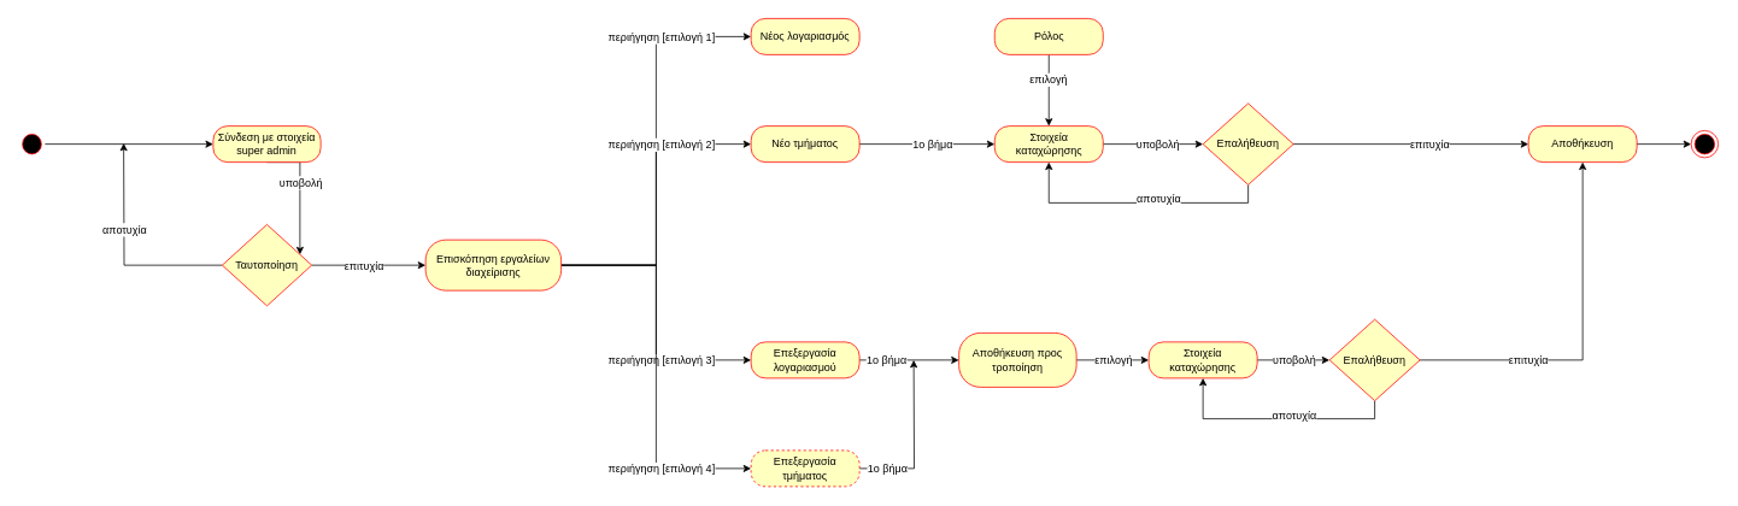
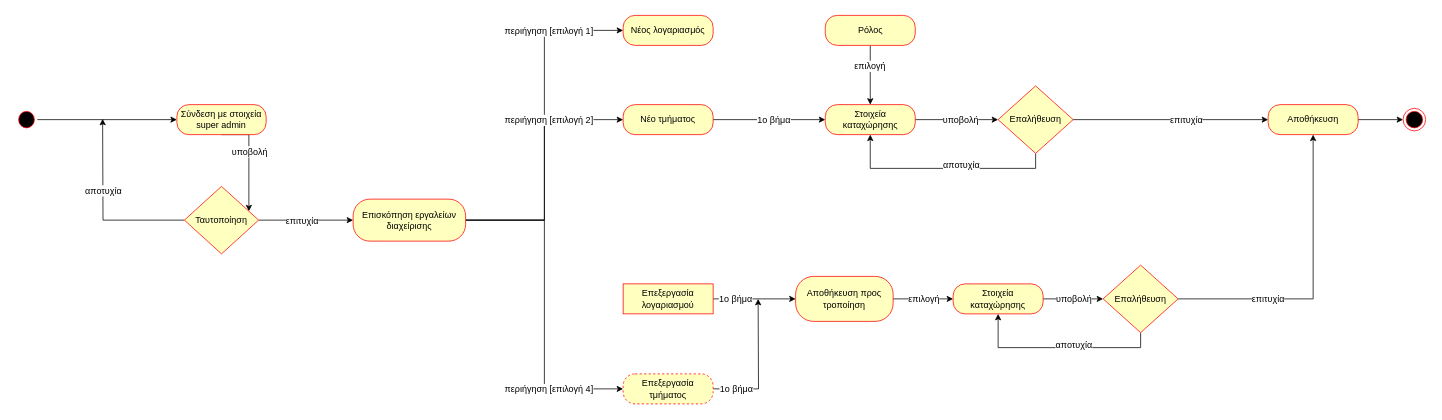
- <mxCell id="51" style="edgeStyle=orthogonalEdgeStyle;rounded=0;orthogonalLoop=1;jettySize=auto;html=1;exitX=1;exitY=0.5;exitDx=0;exitDy=0;entryX=0;entryY=0.5;entryDx=0;entryDy=0;" edge="1" parent="1" source="55" target="15"><mxGeometry relative="1" as="geometry" /></mxCell>
- <mxCell id="52" value="περιήγηση [επιλογή 3]" style="text;html=1;resizable=0;points=[];align=center;verticalAlign=middle;labelBackgroundColor=#ffffff;" vertex="1" connectable="0" parent="51"><mxGeometry x="0.74" y="-2" relative="1" as="geometry"><mxPoint x="-59" y="-2" as="offset" /></mxGeometry></mxCell>
- <mxCell id="15" value="Επεξεργασία λογαριασμού" style="rounded=1;whiteSpace=wrap;html=1;arcSize=40;fontColor=#000000;fillColor=#ffffc0;strokeColor=#ff0000;" parent="1" vertex="1"><mxGeometry x="830" y="378" width="120" height="40" as="geometry" /></mxCell>
+ <mxCell id="15" value="Επεξεργασία λογαριασμού" style="whiteSpace=wrap;html=1;arcSize=40;fontColor=#000000;fillColor=#ffffc0;strokeColor=#ff0000;rounded=0;" parent="1" vertex="1"><mxGeometry x="830" y="378" width="120" height="40" as="geometry" /></mxCell>
